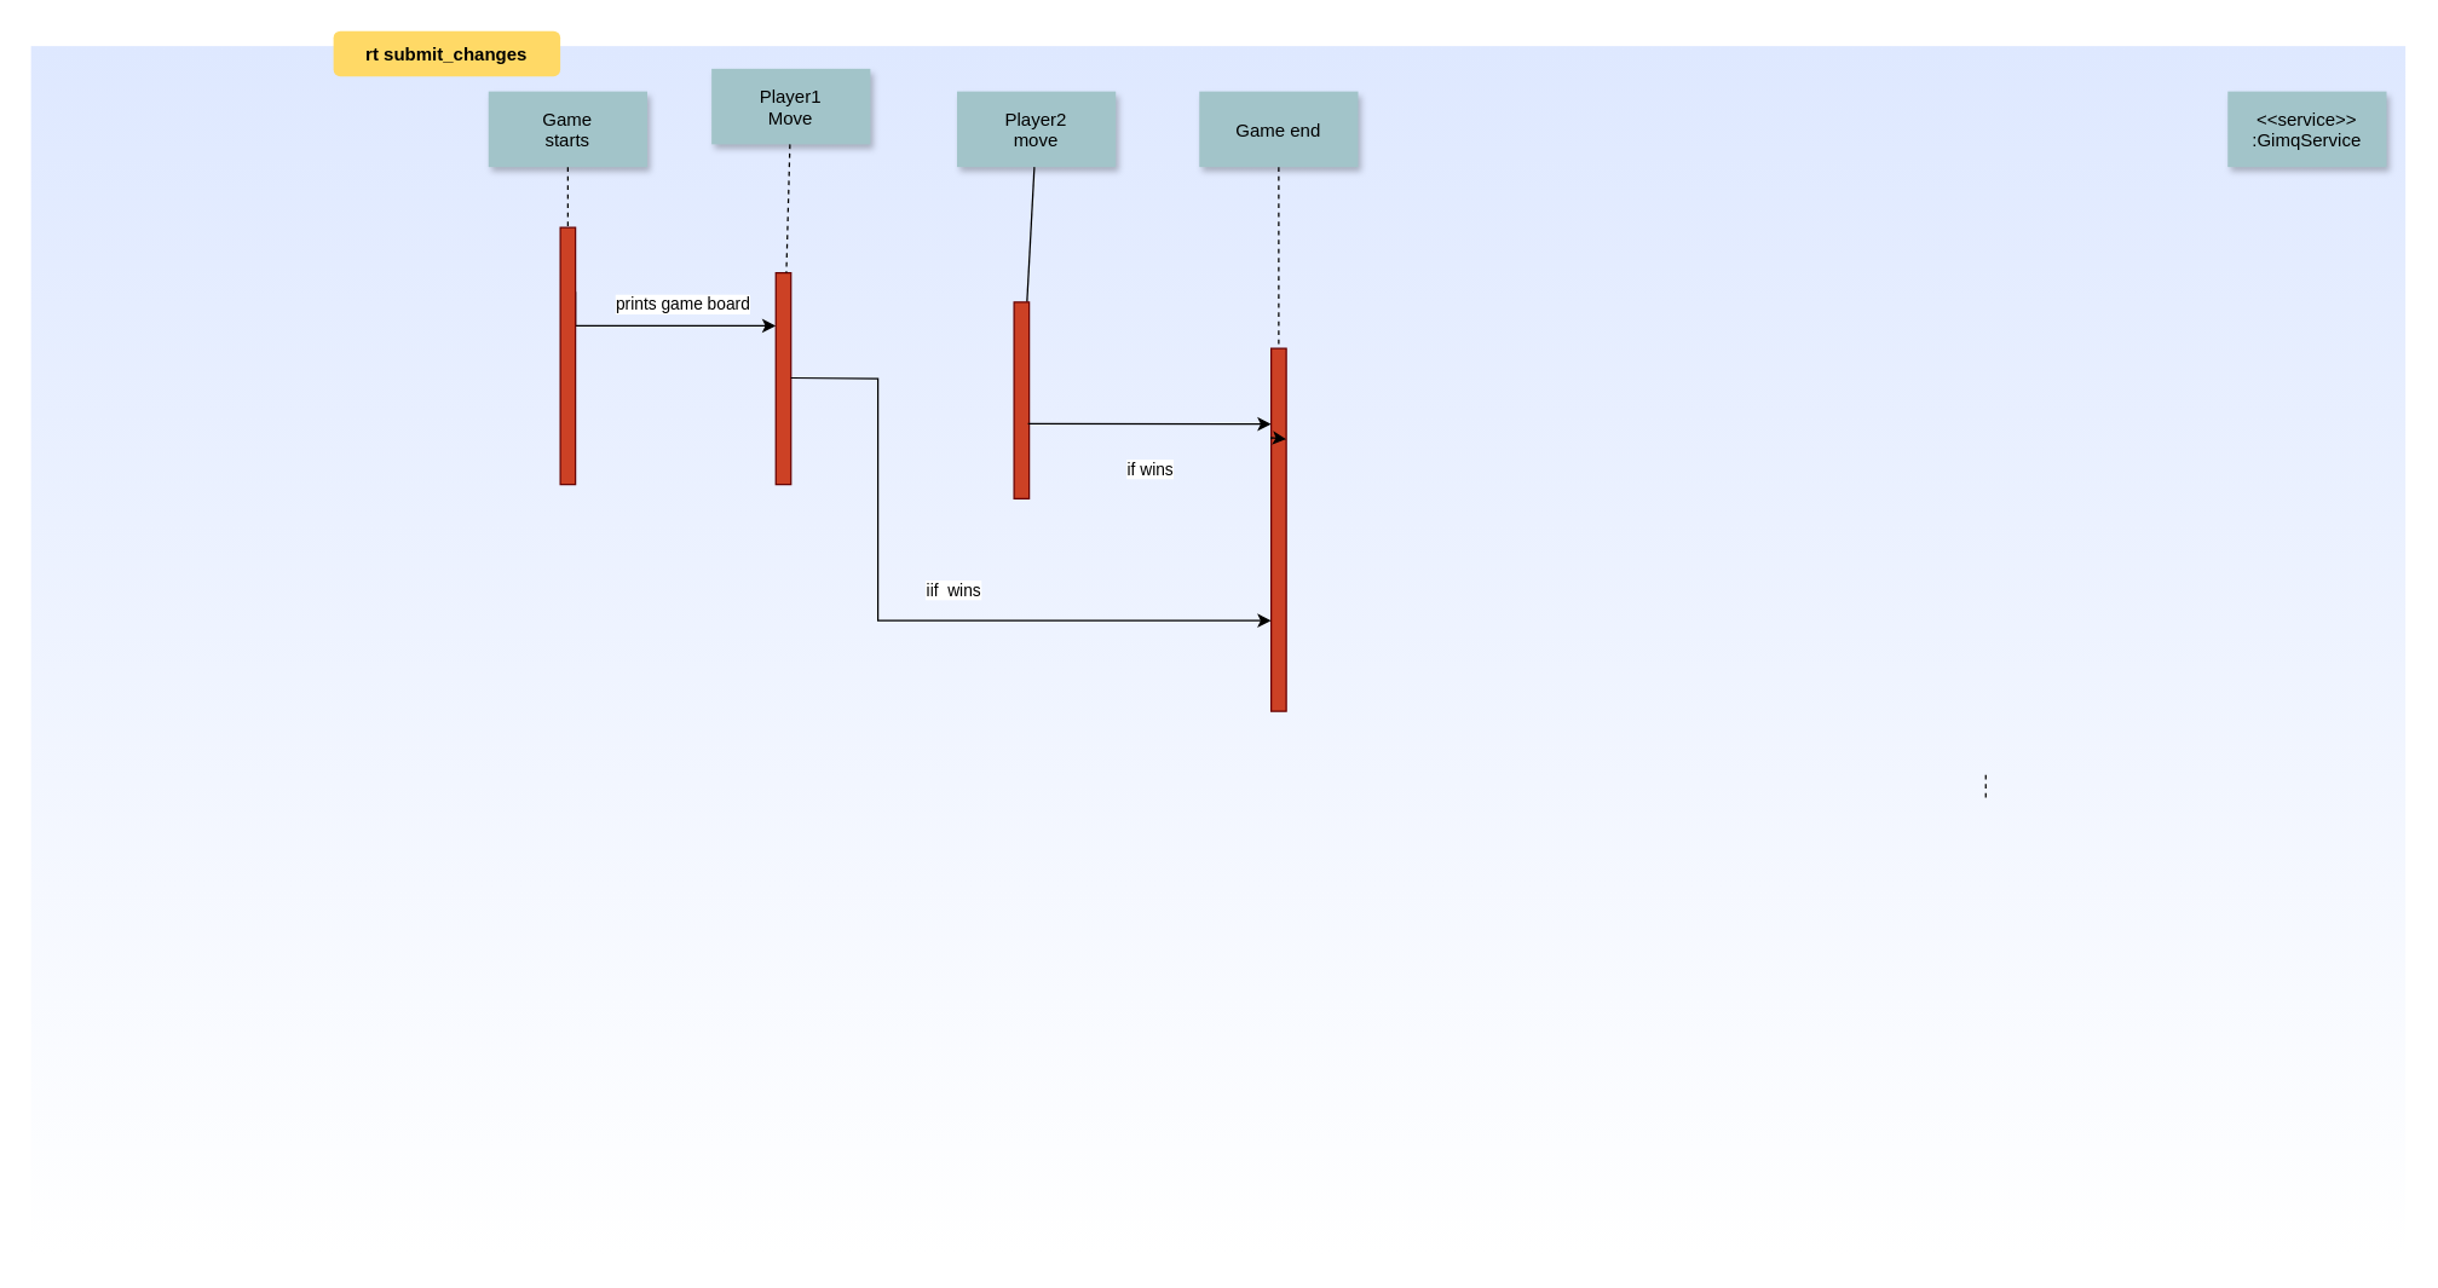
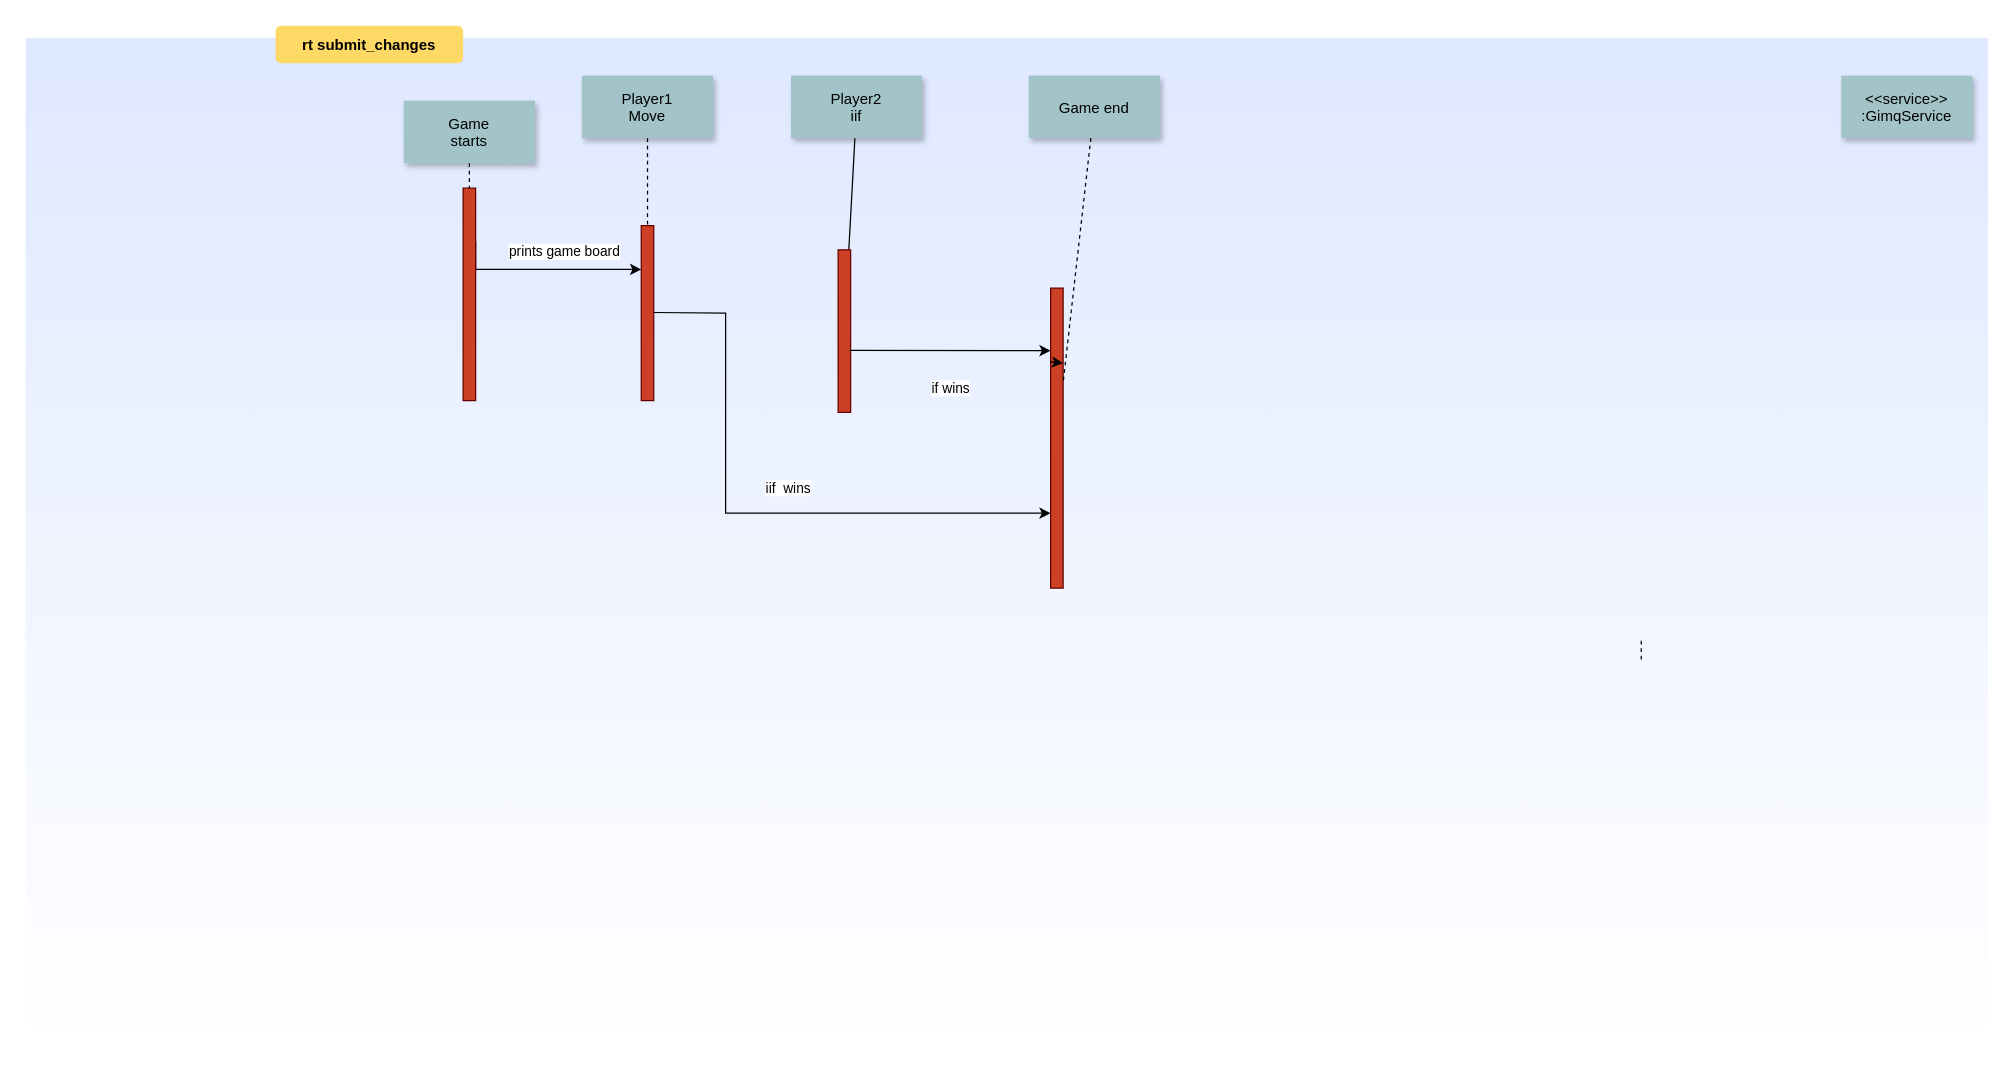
- <mxCell id="8" value="Player1&#10;Move" style="shadow=1;fillColor=#A2C4C9;strokeColor=none" parent="1" vertex="1"><mxGeometry x="470" y="45" width="105" height="50" as="geometry" /></mxCell>
+ <mxCell id="8" value="Player1&#10;Move" style="shadow=1;fillColor=#A2C4C9;strokeColor=none" parent="1" vertex="1"><mxGeometry x="465" y="60" width="105" height="50" as="geometry" /></mxCell>
- <mxCell id="10" value="Player2&#10;move" style="shadow=1;fillColor=#A2C4C9;strokeColor=none" parent="1" vertex="1"><mxGeometry x="632.284" y="60" width="105" height="50" as="geometry" /></mxCell>
+ <mxCell id="10" value="Player2&#10;iif" style="shadow=1;fillColor=#A2C4C9;strokeColor=none" parent="1" vertex="1"><mxGeometry x="632.284" y="60" width="105" height="50" as="geometry" /></mxCell>
- <mxCell id="6" value="Game&#10;starts" style="shadow=1;fillColor=#A2C4C9;strokeColor=none" parent="1" vertex="1"><mxGeometry x="322.5" y="60" width="105" height="50" as="geometry" /></mxCell>
+ <mxCell id="6" value="Game&#10;starts" style="shadow=1;fillColor=#A2C4C9;strokeColor=none" parent="1" vertex="1"><mxGeometry x="322.5" y="80" width="105" height="50" as="geometry" /></mxCell>
- <mxCell id="14" value="Game end" style="shadow=1;fillColor=#A2C4C9;strokeColor=none" parent="1" vertex="1"><mxGeometry x="792.5" y="60" width="105" height="50" as="geometry" /></mxCell>
+ <mxCell id="14" value="Game end" style="shadow=1;fillColor=#A2C4C9;strokeColor=none" parent="1" vertex="1"><mxGeometry x="822.5" y="60" width="105" height="50" as="geometry" /></mxCell>
